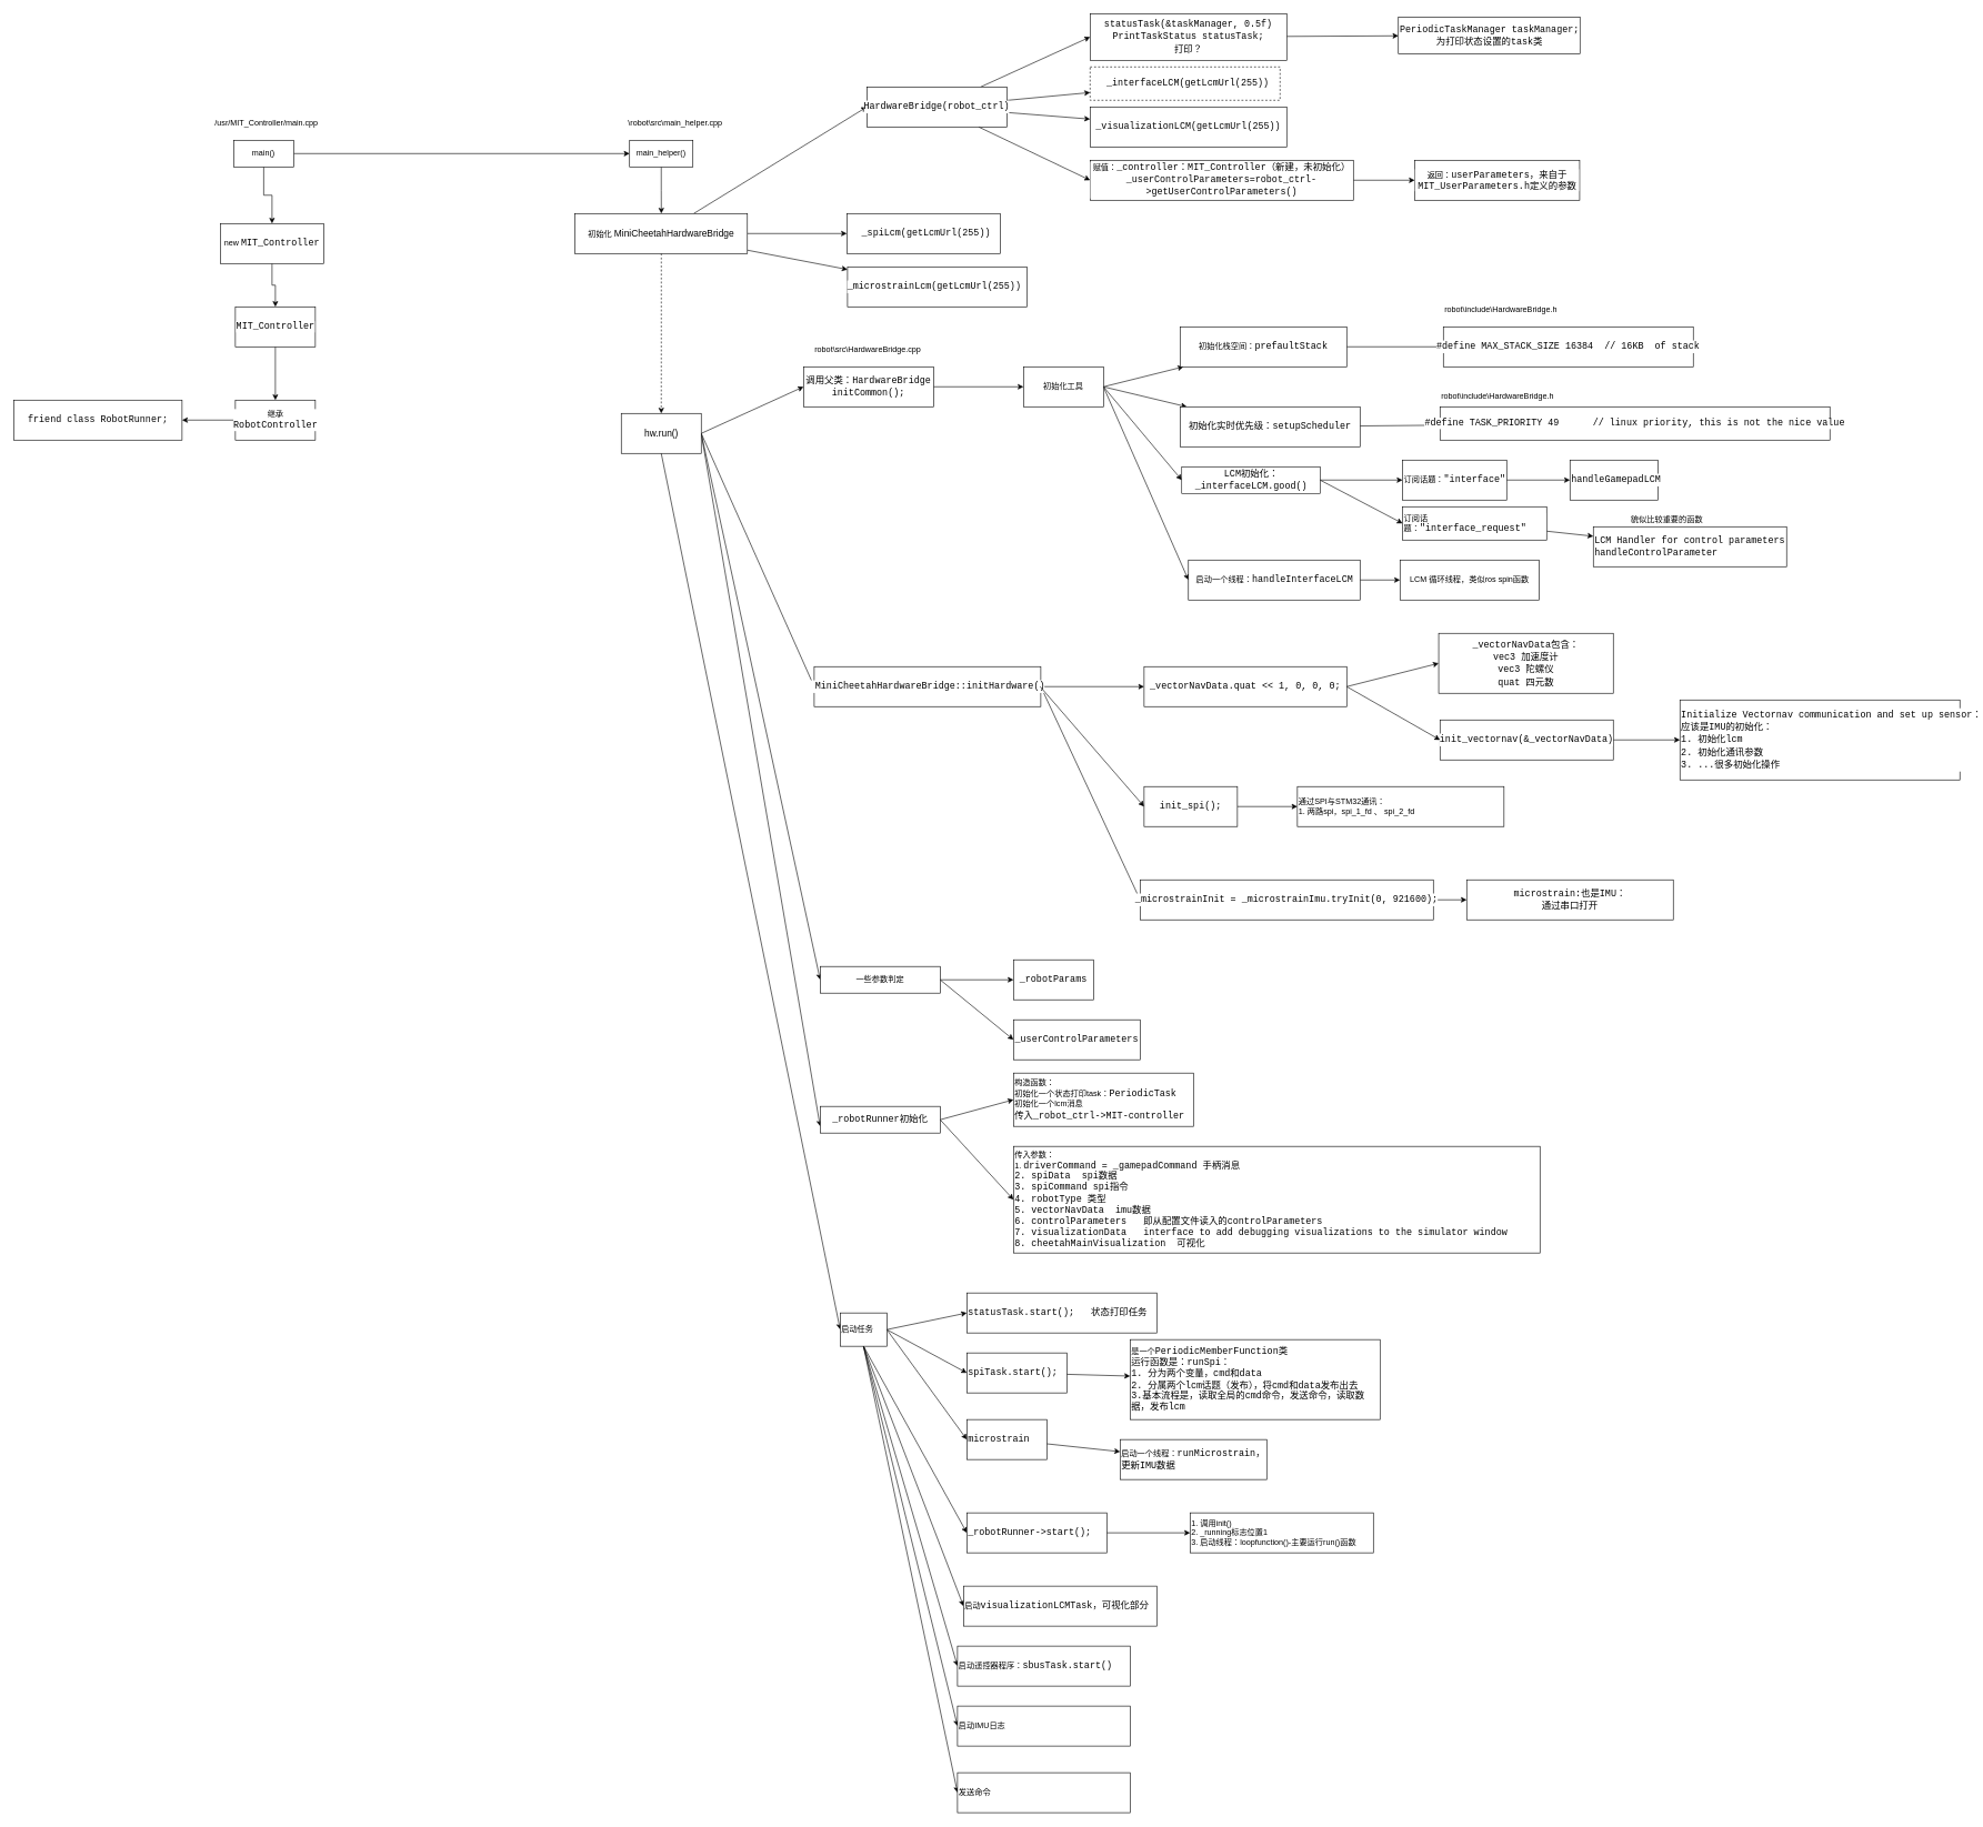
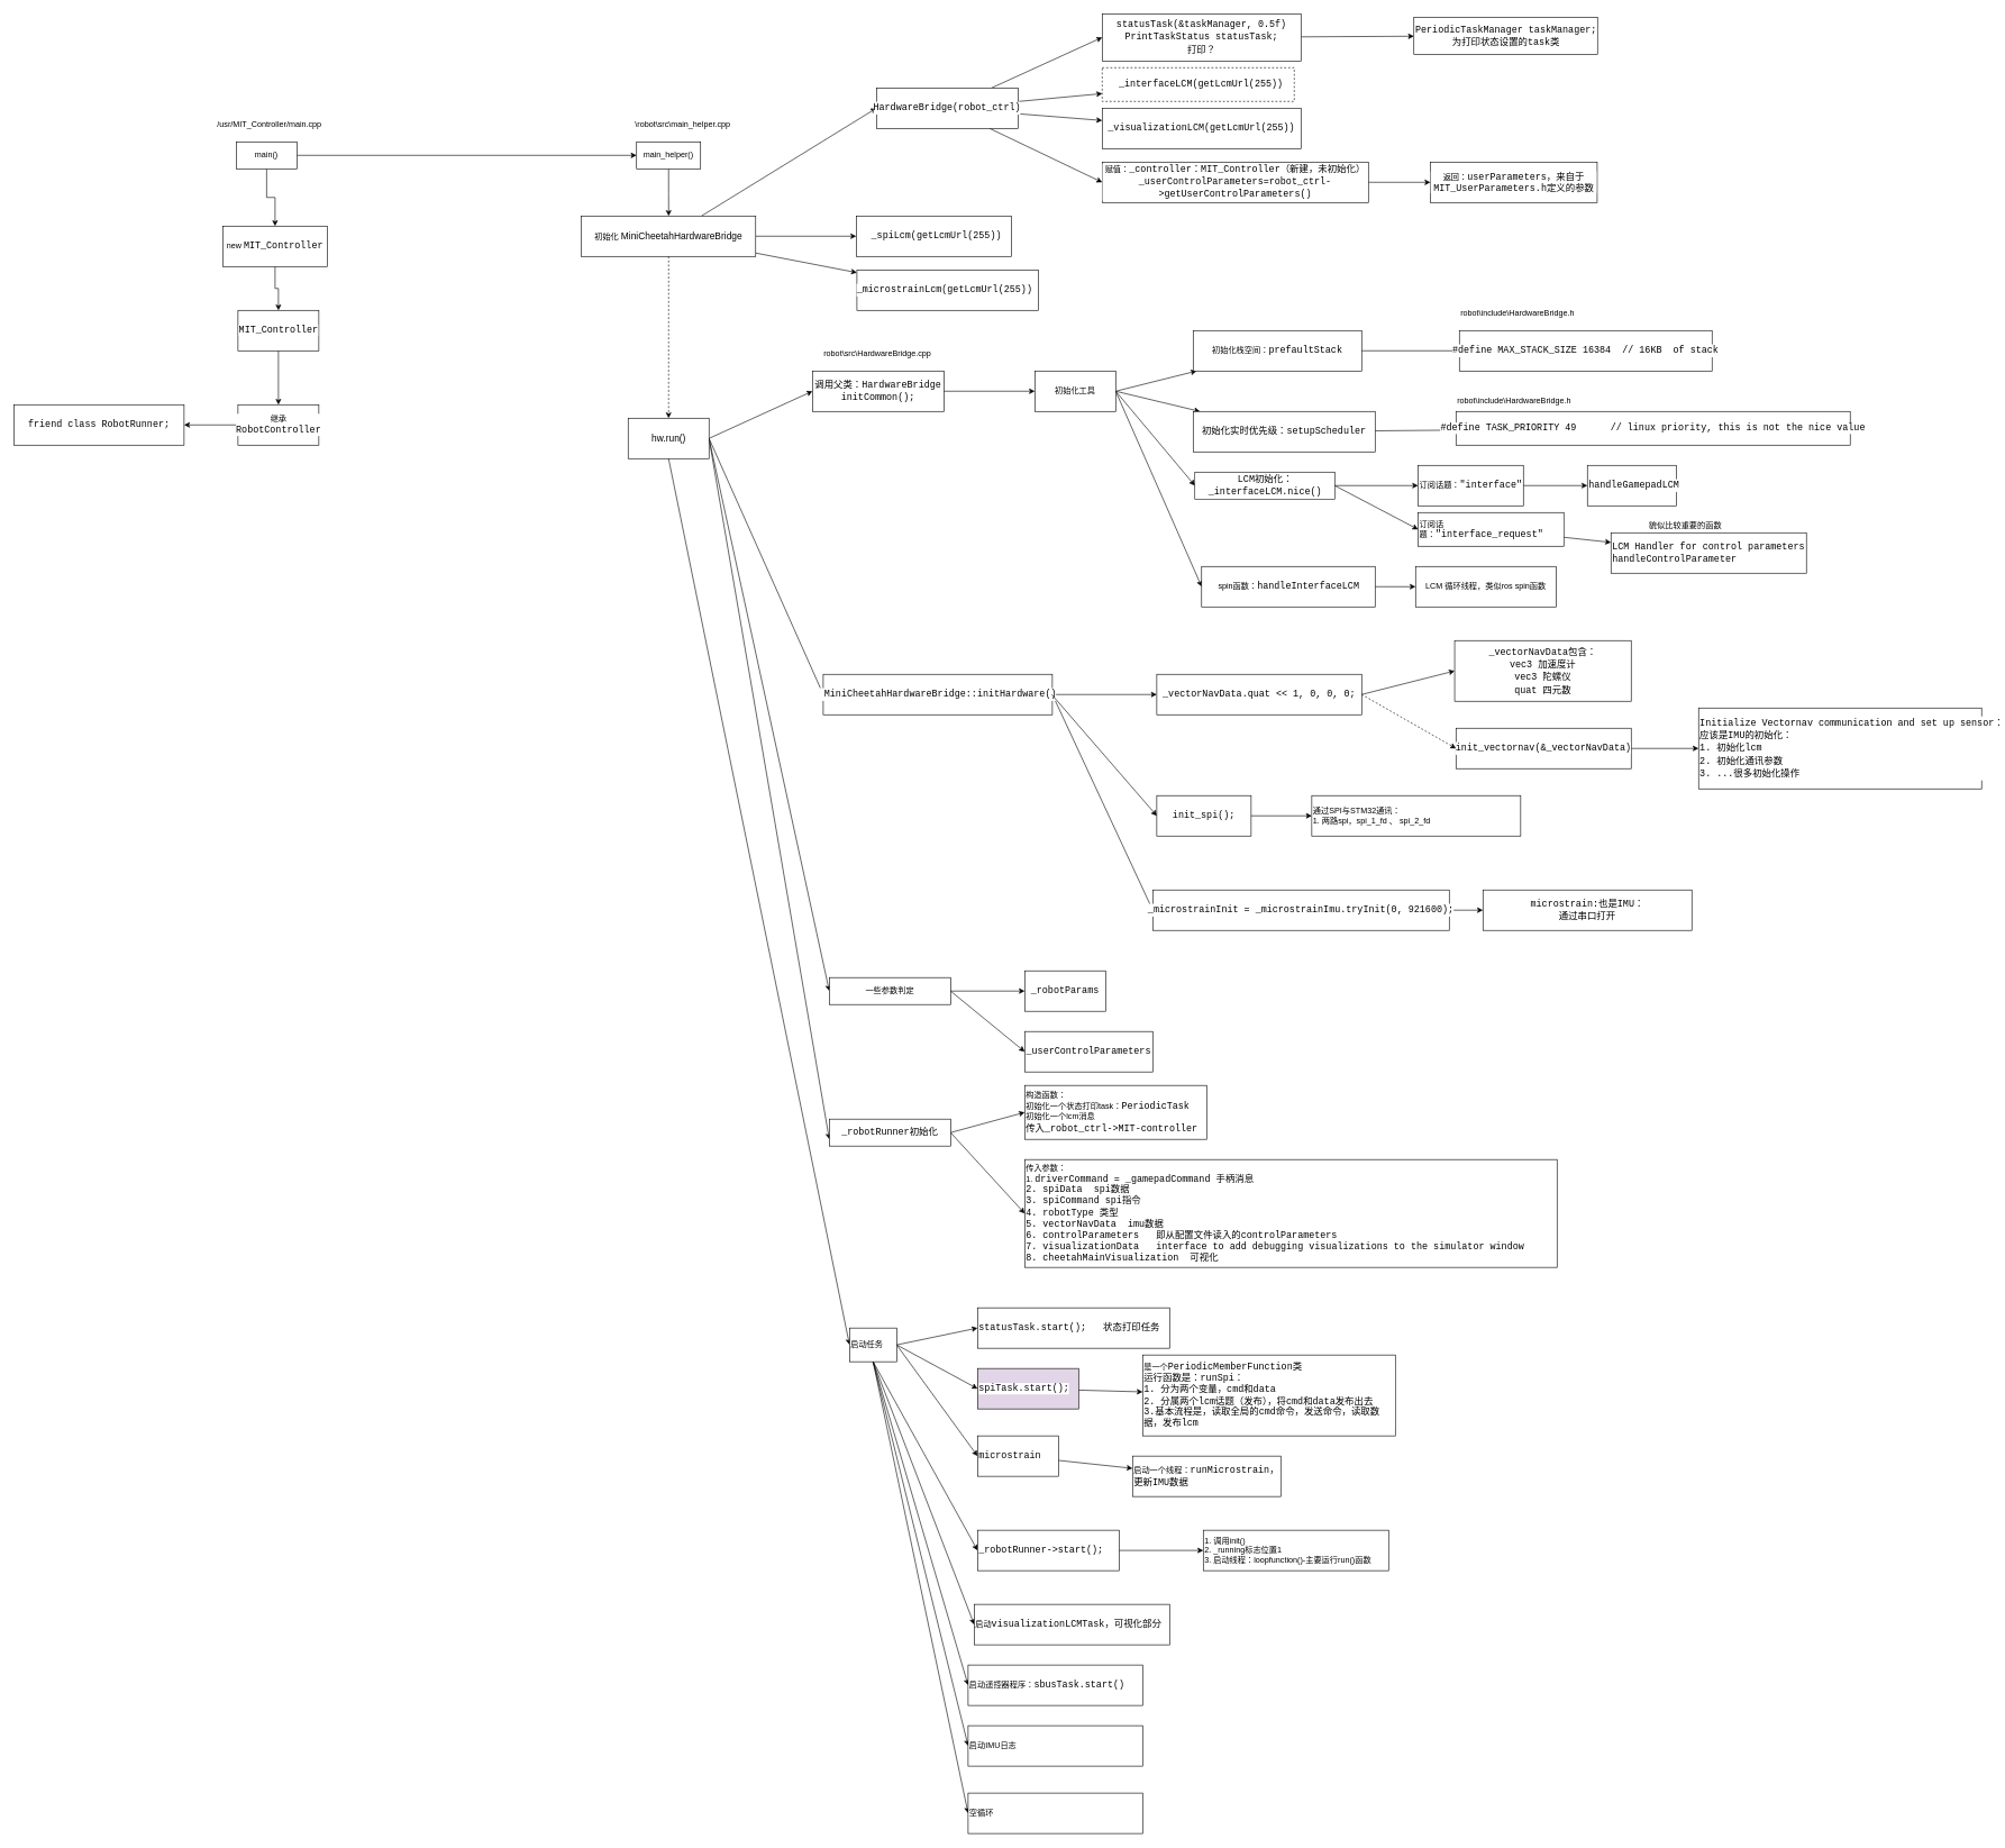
- <mxCell id="60" value="&lt;div style=&quot;font-family: consolas, &amp;quot;courier new&amp;quot;, monospace; font-size: 14px; line-height: 19px;&quot;&gt;&lt;span style=&quot;&quot;&gt;LCM初始化：_interfaceLCM&lt;/span&gt;.&lt;span style=&quot;&quot;&gt;good&lt;/span&gt;()&lt;/div&gt;" style="whiteSpace=wrap;html=1;rounded=0;fontColor=#000000;labelBackgroundColor=#FFFFFF;" vertex="1" parent="1"><mxGeometry x="1772.5" y="700" width="207.5" height="40" as="geometry" /></mxCell>
+ <mxCell id="60" value="&lt;div style=&quot;font-family: consolas, &amp;quot;courier new&amp;quot;, monospace; font-size: 14px; line-height: 19px;&quot;&gt;&lt;span style=&quot;&quot;&gt;LCM初始化：_interfaceLCM&lt;/span&gt;.&lt;span style=&quot;&quot;&gt;nice&lt;/span&gt;()&lt;/div&gt;" style="whiteSpace=wrap;html=1;rounded=0;fontColor=#000000;labelBackgroundColor=#FFFFFF;" vertex="1" parent="1"><mxGeometry x="1772.5" y="700" width="207.5" height="40" as="geometry" /></mxCell>
- <mxCell id="70" value="启动一个线程：&lt;span style=&quot;font-family: consolas, &amp;quot;courier new&amp;quot;, monospace; font-size: 14px;&quot;&gt;handleInterfaceLCM&lt;/span&gt;" style="whiteSpace=wrap;html=1;rounded=0;fontColor=#000000;labelBackgroundColor=#FFFFFF;" vertex="1" parent="1"><mxGeometry x="1782.5" y="840" width="257.5" height="60" as="geometry" /></mxCell>
+ <mxCell id="70" value="spin函数：&lt;span style=&quot;font-family: consolas, &amp;quot;courier new&amp;quot;, monospace; font-size: 14px;&quot;&gt;handleInterfaceLCM&lt;/span&gt;" style="whiteSpace=wrap;html=1;rounded=0;fontColor=#000000;labelBackgroundColor=#FFFFFF;" vertex="1" parent="1"><mxGeometry x="1782.5" y="840" width="257.5" height="60" as="geometry" /></mxCell>
- <mxCell id="76" value="" style="edgeStyle=none;rounded=0;orthogonalLoop=1;jettySize=auto;html=1;labelBackgroundColor=#FFFFFF;fontColor=#000000;exitX=1;exitY=0.5;exitDx=0;exitDy=0;entryX=0;entryY=0.5;entryDx=0;entryDy=0;" edge="1" parent="1" source="78" target="81"><mxGeometry relative="1" as="geometry" /></mxCell>
+ <mxCell id="76" value="" style="edgeStyle=none;rounded=0;orthogonalLoop=1;jettySize=auto;html=1;labelBackgroundColor=#FFFFFF;fontColor=#000000;exitX=1;exitY=0.5;exitDx=0;exitDy=0;entryX=0;entryY=0.5;entryDx=0;entryDy=0;dashed=1;" edge="1" parent="1" source="78" target="81"><mxGeometry relative="1" as="geometry" /></mxCell>
- <mxCell id="111" value="&lt;span style=&quot;font-family: consolas, &amp;quot;courier new&amp;quot;, monospace; font-size: 14px;&quot;&gt;spiTask&lt;/span&gt;&lt;span style=&quot;font-family: consolas, &amp;quot;courier new&amp;quot;, monospace; font-size: 14px;&quot;&gt;.&lt;/span&gt;&lt;span style=&quot;font-family: consolas, &amp;quot;courier new&amp;quot;, monospace; font-size: 14px;&quot;&gt;start&lt;/span&gt;&lt;span style=&quot;font-family: consolas, &amp;quot;courier new&amp;quot;, monospace; font-size: 14px;&quot;&gt;();&lt;/span&gt;" style="whiteSpace=wrap;html=1;rounded=0;fontColor=#000000;align=left;labelBackgroundColor=#FFFFFF;" vertex="1" parent="1"><mxGeometry x="1450" y="2030" width="150" height="60" as="geometry" /></mxCell>
+ <mxCell id="111" value="&lt;span style=&quot;font-family: consolas, &amp;quot;courier new&amp;quot;, monospace; font-size: 14px;&quot;&gt;spiTask&lt;/span&gt;&lt;span style=&quot;font-family: consolas, &amp;quot;courier new&amp;quot;, monospace; font-size: 14px;&quot;&gt;.&lt;/span&gt;&lt;span style=&quot;font-family: consolas, &amp;quot;courier new&amp;quot;, monospace; font-size: 14px;&quot;&gt;start&lt;/span&gt;&lt;span style=&quot;font-family: consolas, &amp;quot;courier new&amp;quot;, monospace; font-size: 14px;&quot;&gt;();&lt;/span&gt;" style="whiteSpace=wrap;html=1;rounded=0;fontColor=#000000;align=left;labelBackgroundColor=#FFFFFF;fillColor=#e1d5e7;" vertex="1" parent="1"><mxGeometry x="1450" y="2030" width="150" height="60" as="geometry" /></mxCell>
- <mxCell id="122" value="发送命令" style="whiteSpace=wrap;html=1;rounded=0;fontColor=#000000;align=left;labelBackgroundColor=#FFFFFF;" vertex="1" parent="1"><mxGeometry x="1436" y="2660" width="259" height="60" as="geometry" /></mxCell>
+ <mxCell id="122" value="空循环" style="whiteSpace=wrap;html=1;rounded=0;fontColor=#000000;align=left;labelBackgroundColor=#FFFFFF;" vertex="1" parent="1"><mxGeometry x="1436" y="2660" width="259" height="60" as="geometry" /></mxCell>
